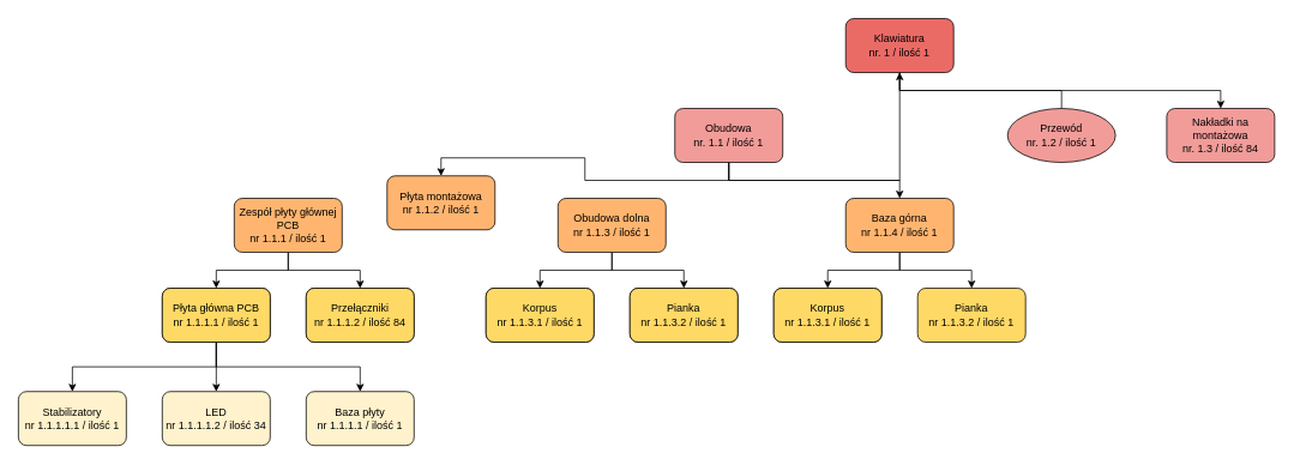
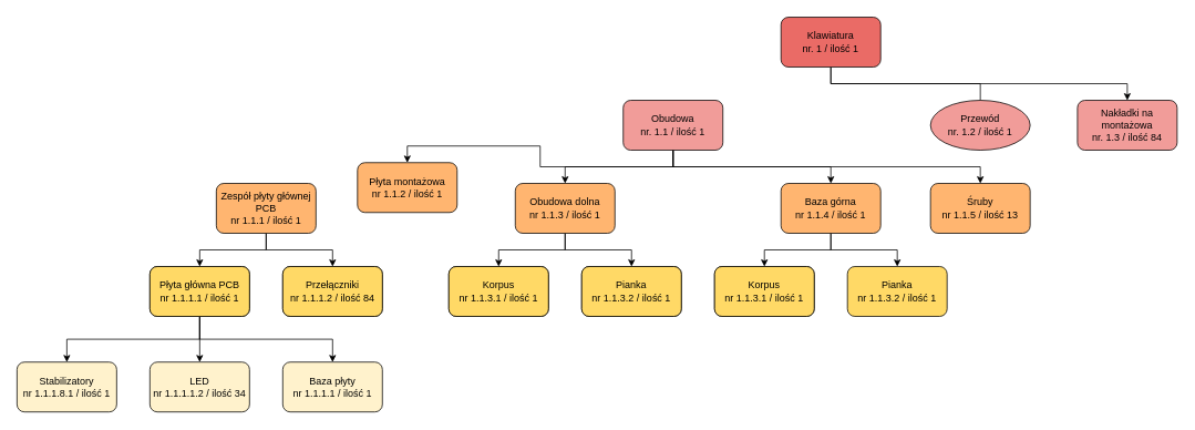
- <mxCell id="6" style="edgeStyle=orthogonalEdgeStyle;rounded=0;orthogonalLoop=1;jettySize=auto;html=1;exitX=0.5;exitY=1;exitDx=0;exitDy=0;" edge="1" parent="1" source="9" target="4"><mxGeometry relative="1" as="geometry" /></mxCell>
+ <mxCell id="6" style="edgeStyle=orthogonalEdgeStyle;rounded=0;orthogonalLoop=1;jettySize=auto;html=1;exitX=0.5;exitY=1;exitDx=0;exitDy=0;entryX=0.5;entryY=0;entryDx=0;entryDy=0;" edge="1" parent="1" source="9" target="18"><mxGeometry relative="1" as="geometry" /></mxCell>
+ <mxCell id="8" style="edgeStyle=orthogonalEdgeStyle;rounded=0;orthogonalLoop=1;jettySize=auto;html=1;exitX=0.5;exitY=1;exitDx=0;exitDy=0;entryX=0.5;entryY=0;entryDx=0;entryDy=0;" edge="1" parent="1" source="9" target="22"><mxGeometry relative="1" as="geometry" /></mxCell>
+ <mxCell id="22" value="Śruby&lt;br&gt;nr 1.1.5 / ilość 13" style="rounded=1;whiteSpace=wrap;html=1;fillColor=#FFB570;" vertex="1" parent="1"><mxGeometry x="1120" y="220" width="120" height="60" as="geometry" /></mxCell>
- <mxCell id="28" value="Stabilizatory&lt;br&gt;nr 1.1.1.1.1 / ilość 1" style="rounded=1;whiteSpace=wrap;html=1;fillColor=#FFF2CC;" vertex="1" parent="1"><mxGeometry x="20" y="435" width="120" height="60" as="geometry" /></mxCell>
+ <mxCell id="28" value="Stabilizatory&lt;br&gt;nr 1.1.1.8.1 / ilość 1" style="rounded=1;whiteSpace=wrap;html=1;fillColor=#FFF2CC;" vertex="1" parent="1"><mxGeometry x="20" y="435" width="120" height="60" as="geometry" /></mxCell>
